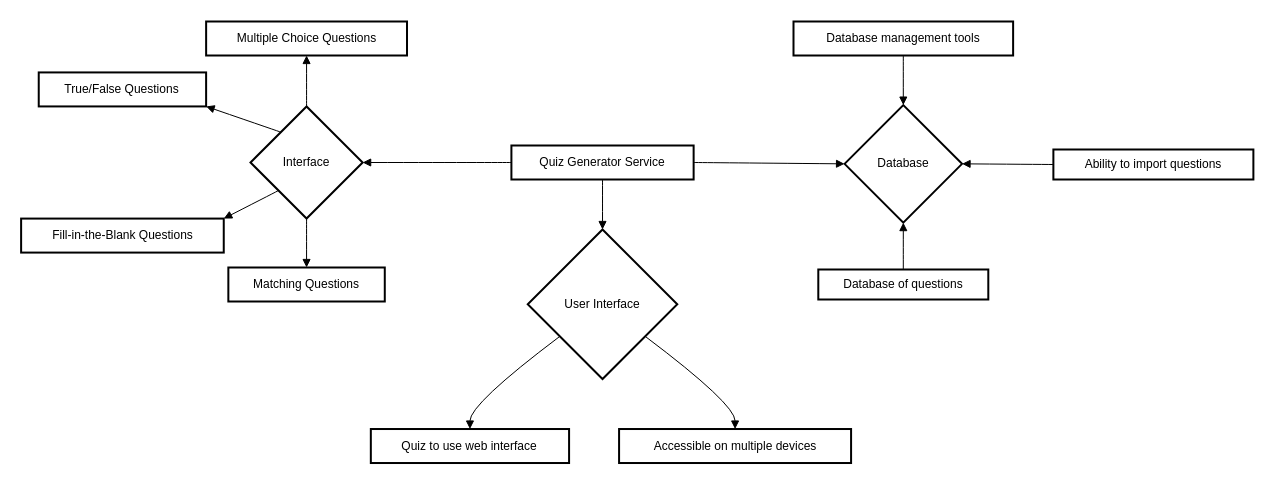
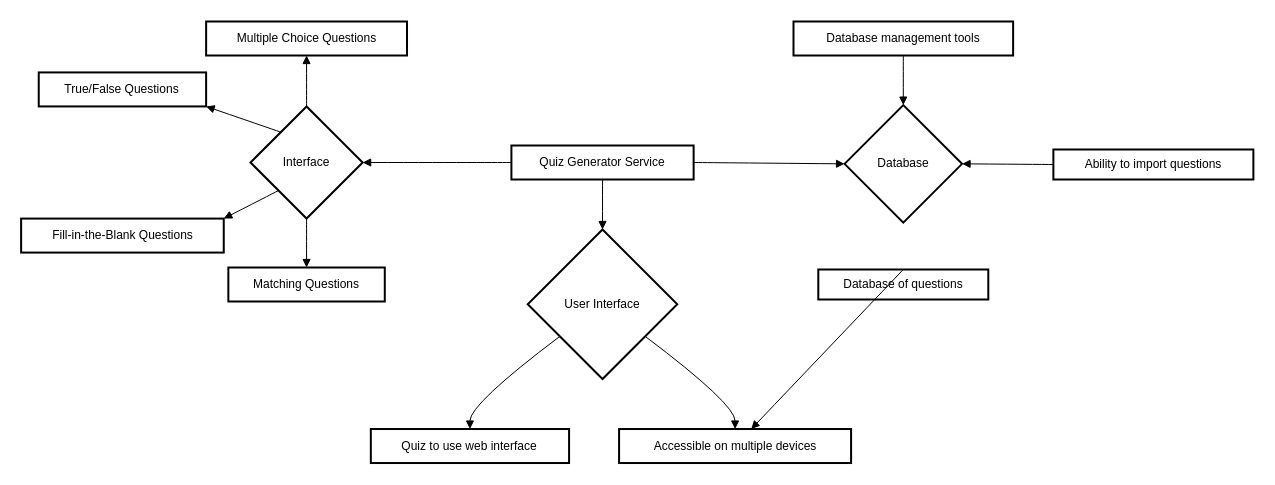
- <mxCell id="24" value="" style="curved=1;startArrow=none;endArrow=block;exitX=0.5;exitY=0;entryX=0;entryY=0.5;exitDx=0;exitDy=0;entryDx=0;entryDy=0;" parent="1" source="12" target="5" edge="1"><mxGeometry relative="1" as="geometry" /></mxCell>
+ <mxCell id="24" value="" style="curved=1;startArrow=none;endArrow=block;exitX=0.5;exitY=0;exitDx=0;exitDy=0;" parent="1" source="12" target="11" edge="1"><mxGeometry relative="1" as="geometry" /></mxCell>
